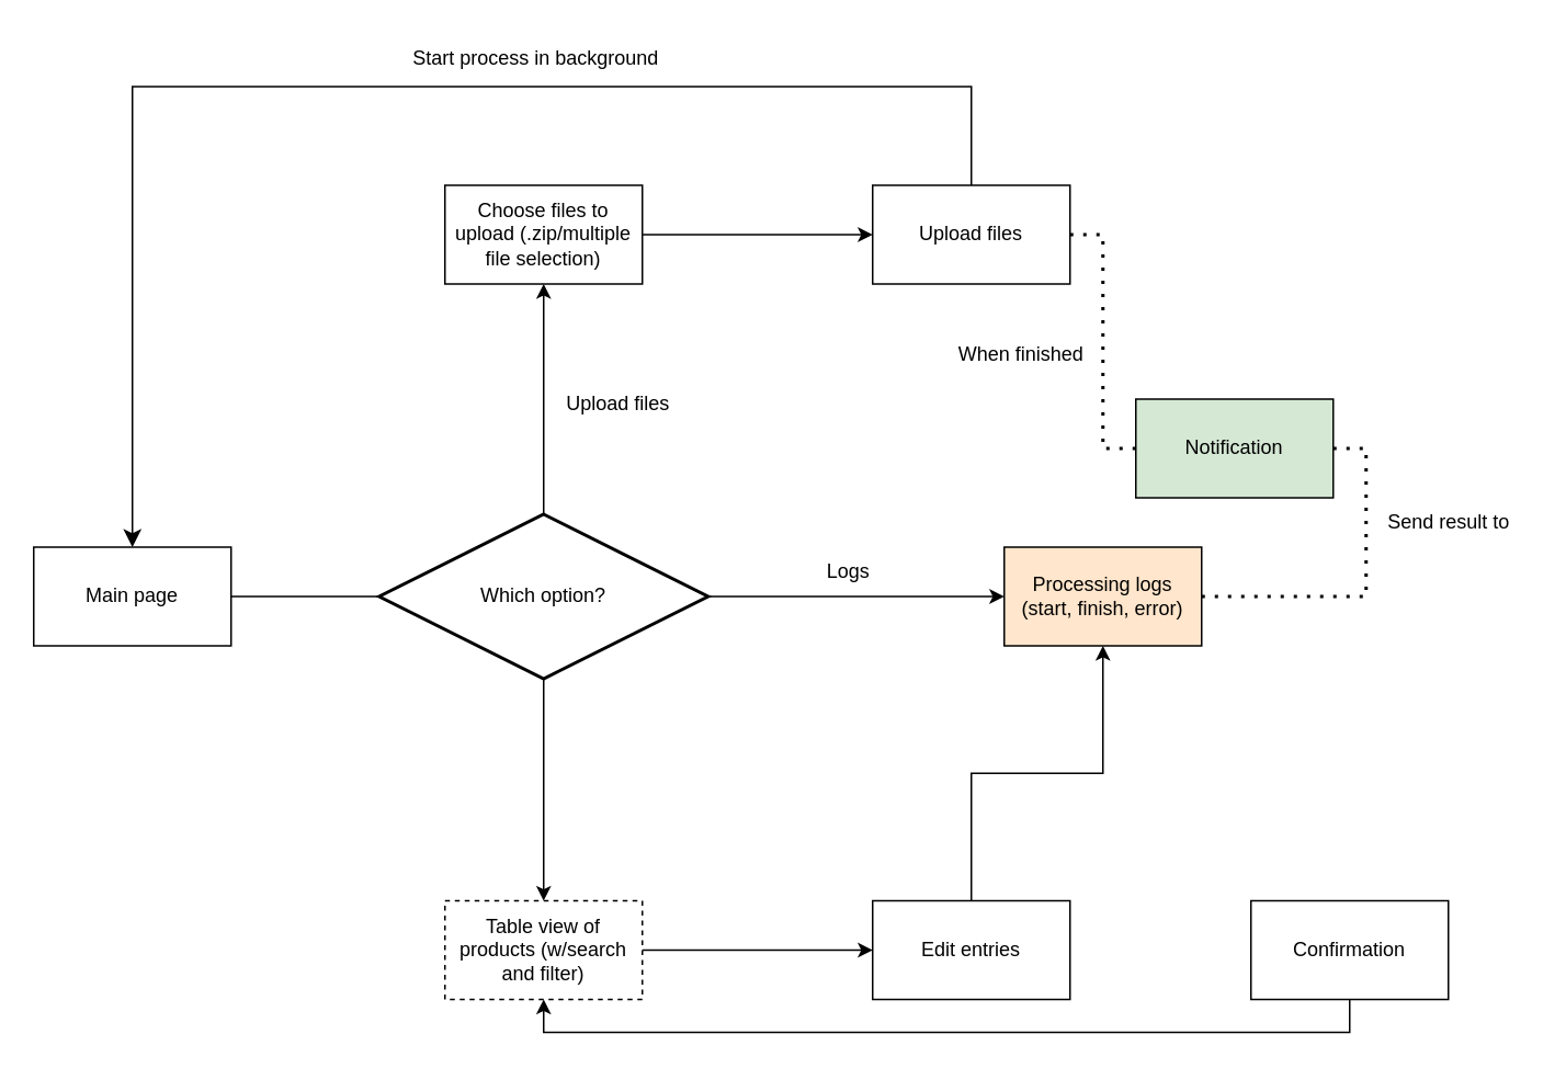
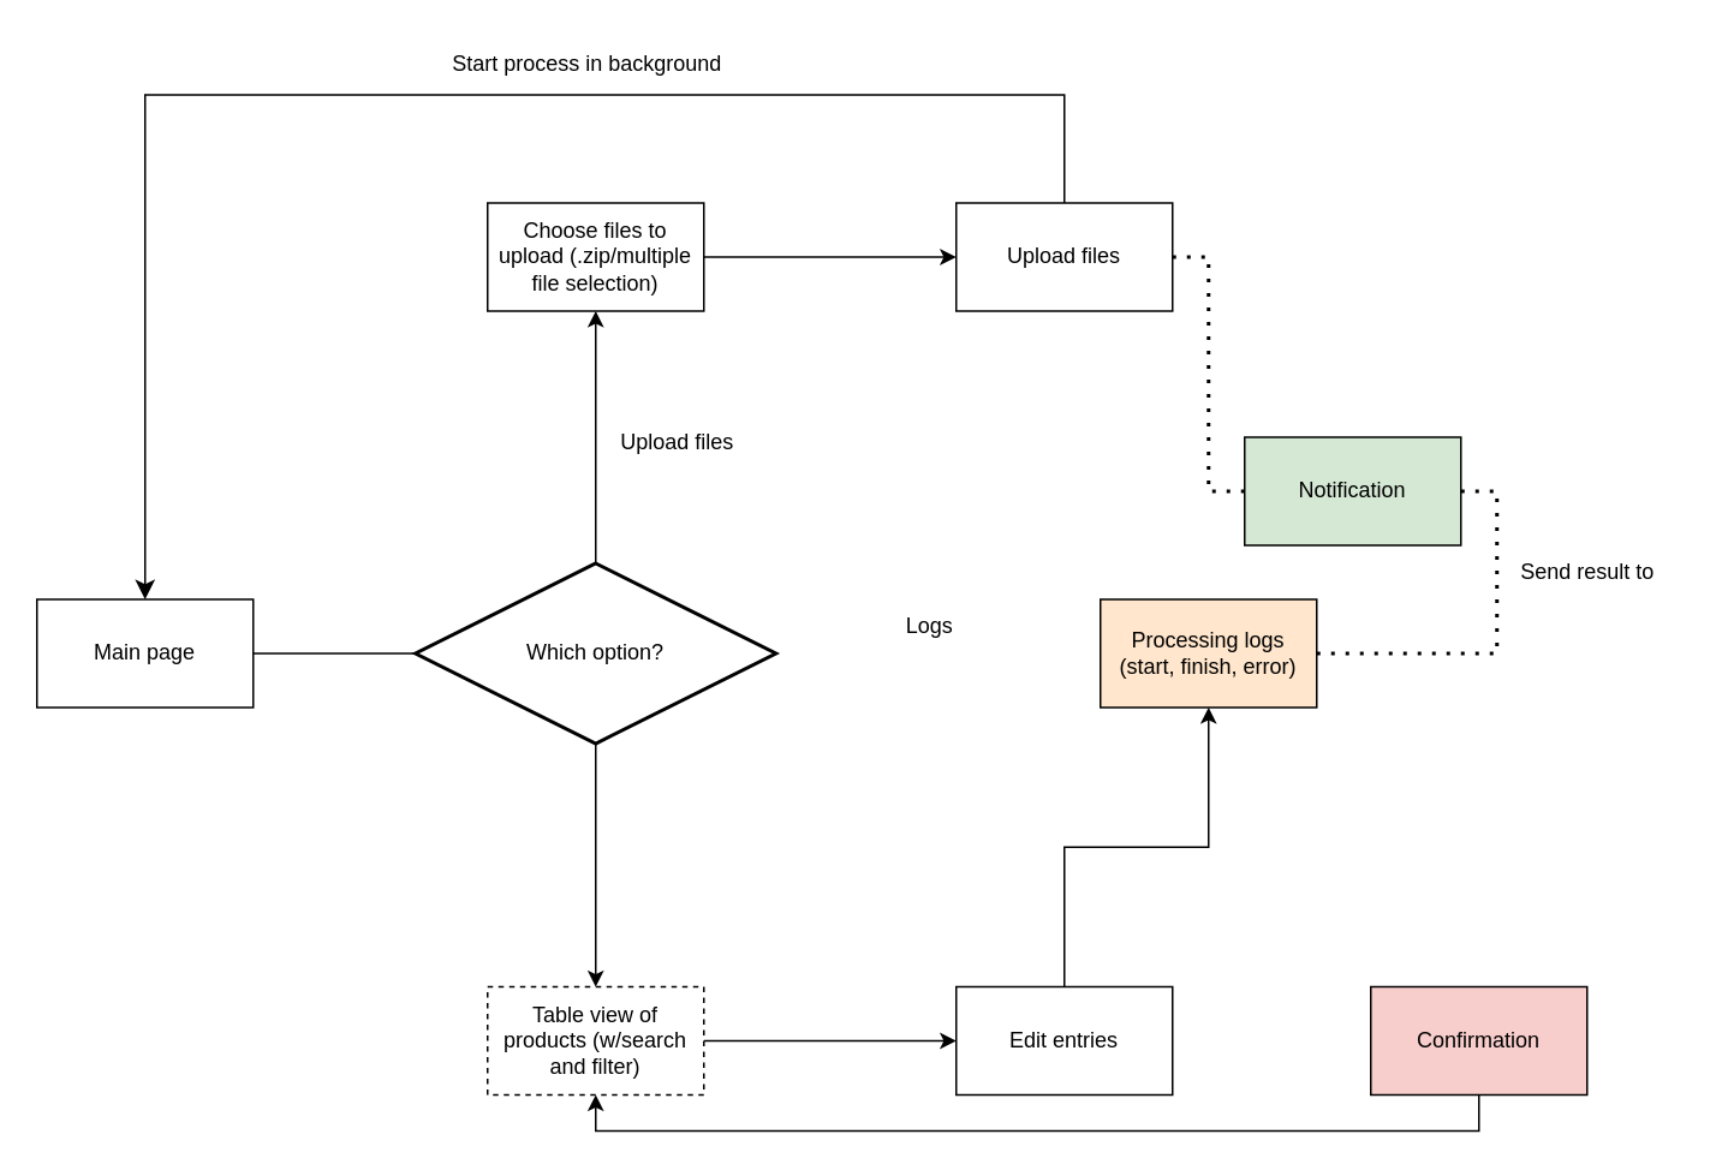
- <mxCell id="24" value="When finished" style="text;html=1;align=center;verticalAlign=middle;resizable=0;points=[];autosize=1;strokeColor=none;fillColor=none;" parent="1" vertex="1"><mxGeometry x="570" y="200" width="100" height="30" as="geometry" /></mxCell>
- <mxCell id="5" style="edgeStyle=orthogonalEdgeStyle;rounded=0;orthogonalLoop=1;jettySize=auto;html=1;entryX=0;entryY=0.5;entryDx=0;entryDy=0;" parent="1" source="6" target="19" edge="1"><mxGeometry relative="1" as="geometry" /></mxCell>
- <mxCell id="16" value="Confirmation" style="whiteSpace=wrap;html=1;" parent="1" vertex="1"><mxGeometry x="760" y="547" width="120" height="60" as="geometry" /></mxCell>
+ <mxCell id="16" value="Confirmation" style="whiteSpace=wrap;html=1;fillColor=#f8cecc;" parent="1" vertex="1"><mxGeometry x="760" y="547" width="120" height="60" as="geometry" /></mxCell>
